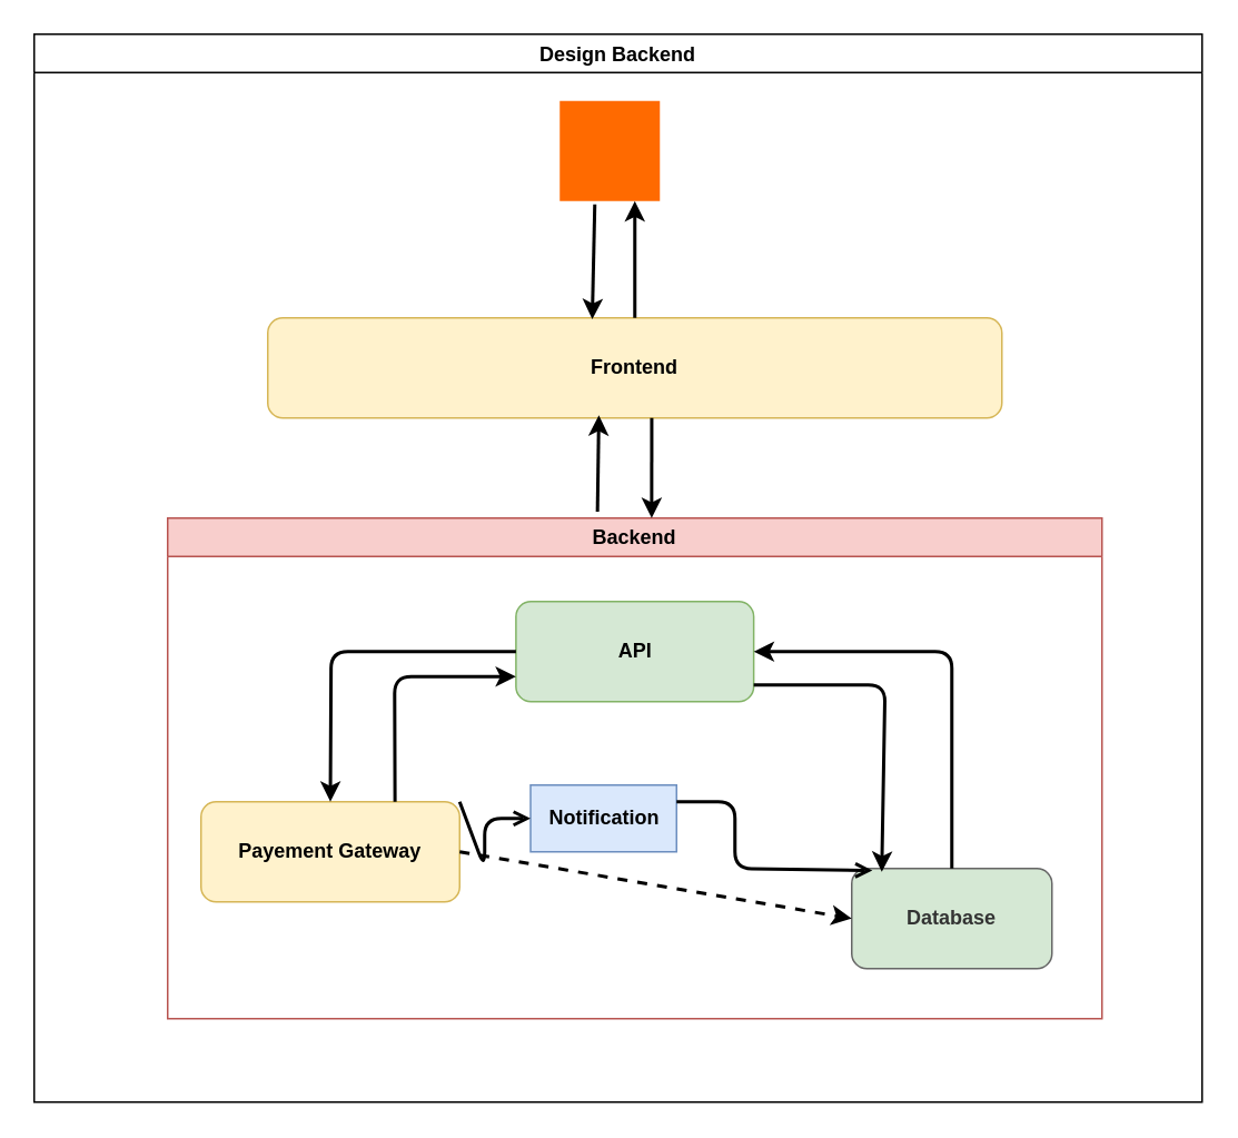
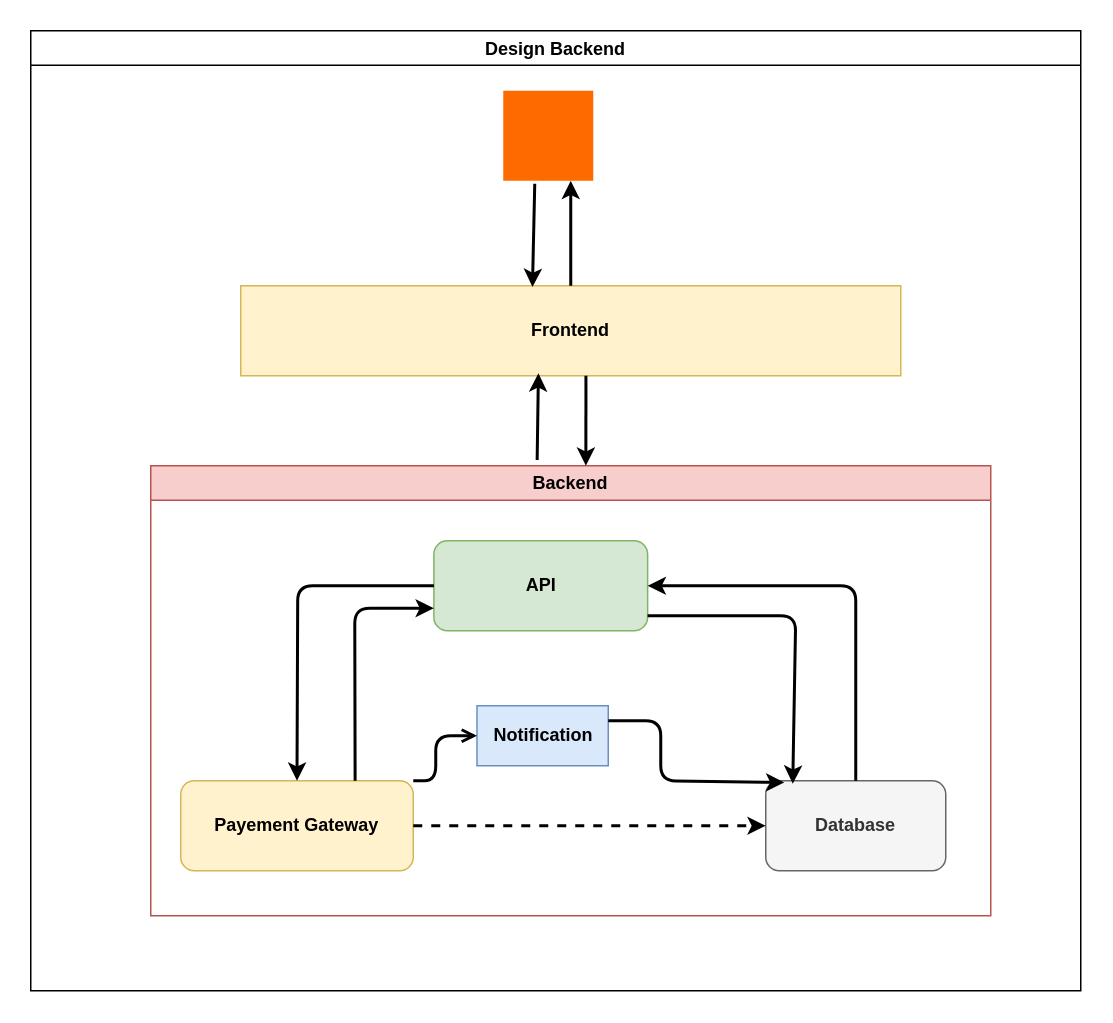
- <mxCell id="3" value="&lt;span&gt;Frontend&lt;/span&gt;" style="rounded=1;whiteSpace=wrap;html=1;fontStyle=1;fillColor=#fff2cc;strokeColor=#d6b656;" vertex="1" parent="1"><mxGeometry x="160" y="190" width="440" height="60" as="geometry" /></mxCell>
+ <mxCell id="3" value="&lt;span&gt;Frontend&lt;/span&gt;" style="whiteSpace=wrap;html=1;fontStyle=1;fillColor=#fff2cc;strokeColor=#d6b656;rounded=0;" vertex="1" parent="1"><mxGeometry x="160" y="190" width="440" height="60" as="geometry" /></mxCell>
- <mxCell id="5" value="&lt;b&gt;API&lt;/b&gt;" style="rounded=1;whiteSpace=wrap;html=1;fillColor=#d5e8d4;strokeColor=#82b366;" vertex="1" parent="4"><mxGeometry x="208.75" y="50" width="142.5" height="60" as="geometry" /></mxCell>
+ <mxCell id="5" value="&lt;b&gt;API&lt;/b&gt;" style="rounded=1;whiteSpace=wrap;html=1;fillColor=#d5e8d4;strokeColor=#82b366;" vertex="1" parent="4"><mxGeometry x="188.75" y="50" width="142.5" height="60" as="geometry" /></mxCell>
- <mxCell id="8" value="&lt;b&gt;Payement Gateway&lt;/b&gt;" style="rounded=1;whiteSpace=wrap;html=1;fillColor=#fff2cc;strokeColor=#d6b656;" vertex="1" parent="4"><mxGeometry x="20" y="170" width="155" height="60" as="geometry" /></mxCell>
+ <mxCell id="8" value="&lt;b&gt;Payement Gateway&lt;/b&gt;" style="rounded=1;whiteSpace=wrap;html=1;fillColor=#fff2cc;strokeColor=#d6b656;" vertex="1" parent="4"><mxGeometry x="20" y="210" width="155" height="60" as="geometry" /></mxCell>
- <mxCell id="15" value="" style="endArrow=open;html=1;strokeWidth=2;exitX=1;exitY=0.25;exitDx=0;exitDy=0;entryX=0.103;entryY=0.02;entryDx=0;entryDy=0;entryPerimeter=0;" edge="1" parent="4" source="7" target="6"><mxGeometry width="50" height="50" relative="1" as="geometry"><mxPoint x="360" y="130" as="sourcePoint" /><mxPoint x="390" y="220" as="targetPoint" /><Array as="points"><mxPoint x="340" y="170" /><mxPoint x="340" y="210" /></Array></mxGeometry></mxCell>
+ <mxCell id="15" value="" style="endArrow=classic;html=1;strokeWidth=2;exitX=1;exitY=0.25;exitDx=0;exitDy=0;entryX=0.103;entryY=0.02;entryDx=0;entryDy=0;entryPerimeter=0;" edge="1" parent="4" source="7" target="6"><mxGeometry width="50" height="50" relative="1" as="geometry"><mxPoint x="360" y="130" as="sourcePoint" /><mxPoint x="390" y="220" as="targetPoint" /><Array as="points"><mxPoint x="340" y="170" /><mxPoint x="340" y="210" /></Array></mxGeometry></mxCell>
- <mxCell id="6" value="&lt;b&gt;Database&lt;/b&gt;" style="rounded=1;whiteSpace=wrap;html=1;fillColor=#d5e8d4;fontColor=#333333;strokeColor=#666666;" vertex="1" parent="4"><mxGeometry x="410" y="210" width="120" height="60" as="geometry" /></mxCell>
+ <mxCell id="6" value="&lt;b&gt;Database&lt;/b&gt;" style="rounded=1;whiteSpace=wrap;html=1;fillColor=#f5f5f5;fontColor=#333333;strokeColor=#666666;" vertex="1" parent="4"><mxGeometry x="410" y="210" width="120" height="60" as="geometry" /></mxCell>
